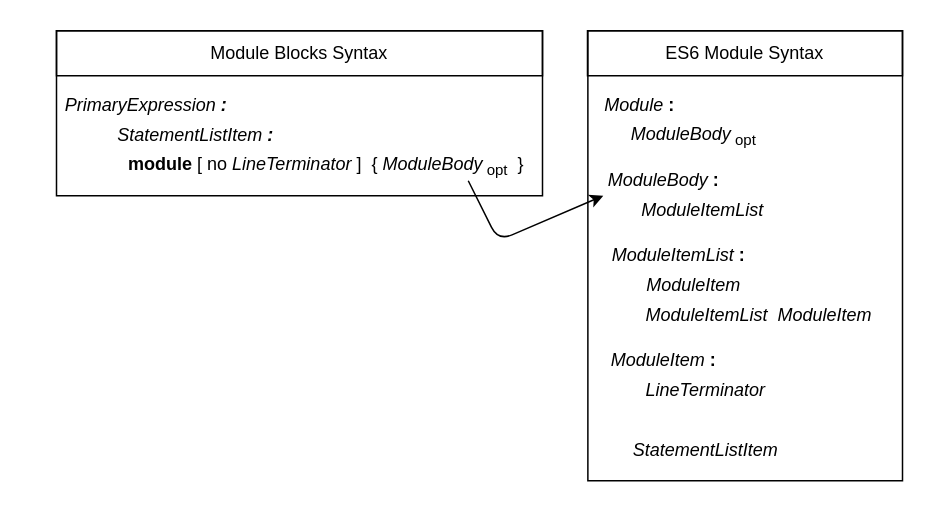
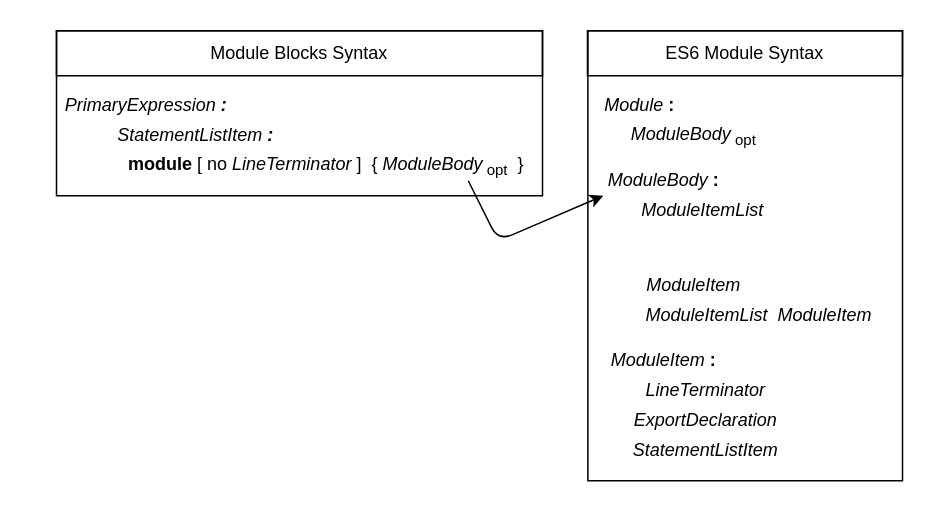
- <mxCell id="9" value="&lt;i&gt;ModuleItemList &lt;/i&gt;&lt;b&gt;:&lt;/b&gt;" style="text;html=1;strokeColor=none;fillColor=none;align=center;verticalAlign=middle;whiteSpace=wrap;rounded=0;" vertex="1" parent="1"><mxGeometry x="401.5" y="160" width="99.5" height="20" as="geometry" /></mxCell>
+ <mxCell id="14" value="&lt;i&gt;ExportDeclaration&lt;/i&gt;" style="text;html=1;strokeColor=none;fillColor=none;align=center;verticalAlign=middle;whiteSpace=wrap;rounded=0;" vertex="1" parent="1"><mxGeometry x="415" y="270" width="110" height="20" as="geometry" /></mxCell>
